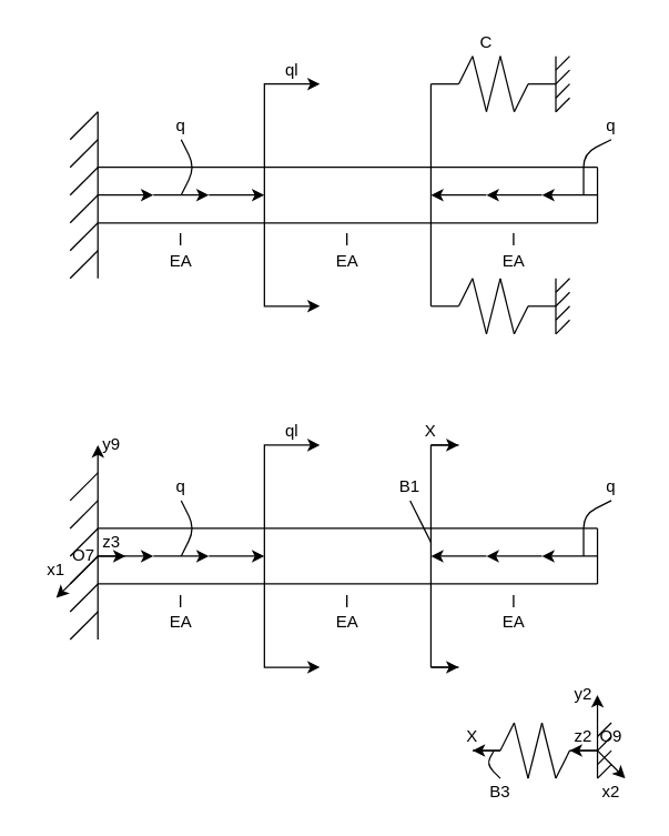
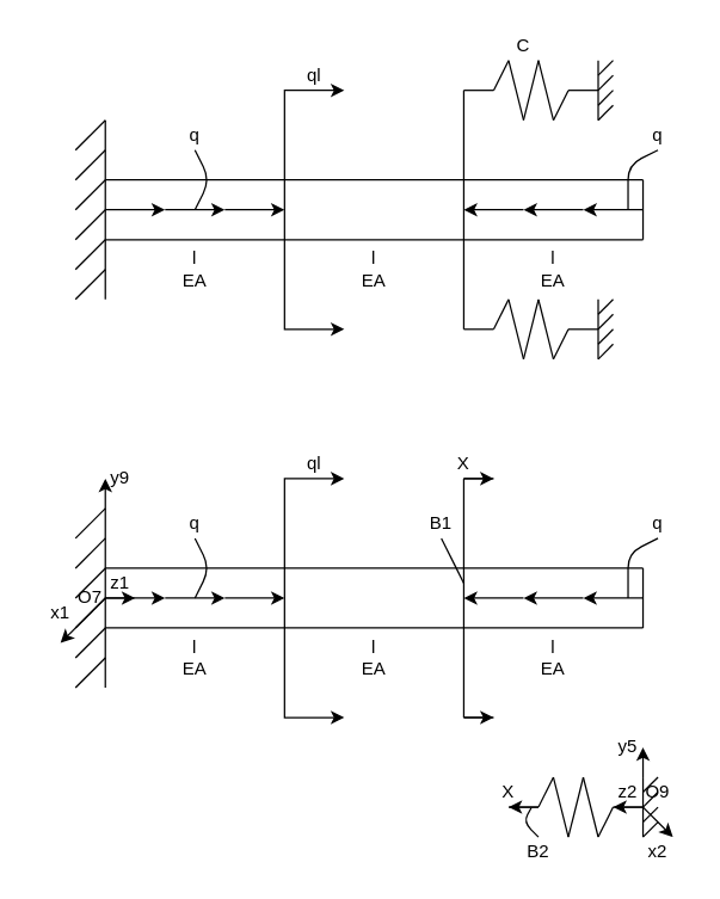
- <mxCell id="98" value="z3" style="text;html=1;strokeColor=none;fillColor=none;align=center;verticalAlign=middle;whiteSpace=wrap;rounded=0;" parent="1" vertex="1"><mxGeometry x="60" y="380" width="40" height="20" as="geometry" /></mxCell>
+ <mxCell id="98" value="z1" style="text;html=1;strokeColor=none;fillColor=none;align=center;verticalAlign=middle;whiteSpace=wrap;rounded=0;" parent="1" vertex="1"><mxGeometry x="60" y="380" width="40" height="20" as="geometry" /></mxCell>
- <mxCell id="109" value="y2" style="text;html=1;strokeColor=none;fillColor=none;align=center;verticalAlign=middle;whiteSpace=wrap;rounded=0;" parent="1" vertex="1"><mxGeometry x="400" y="490" width="40" height="20" as="geometry" /></mxCell>
+ <mxCell id="109" value="y5" style="text;html=1;strokeColor=none;fillColor=none;align=center;verticalAlign=middle;whiteSpace=wrap;rounded=0;" parent="1" vertex="1"><mxGeometry x="400" y="490" width="40" height="20" as="geometry" /></mxCell>
- <mxCell id="116" value="B3" style="text;html=1;strokeColor=none;fillColor=none;align=center;verticalAlign=middle;whiteSpace=wrap;rounded=0;" parent="1" vertex="1"><mxGeometry x="340" y="560" width="40" height="20" as="geometry" /></mxCell>
+ <mxCell id="116" value="B2" style="text;html=1;strokeColor=none;fillColor=none;align=center;verticalAlign=middle;whiteSpace=wrap;rounded=0;" parent="1" vertex="1"><mxGeometry x="340" y="560" width="40" height="20" as="geometry" /></mxCell>
